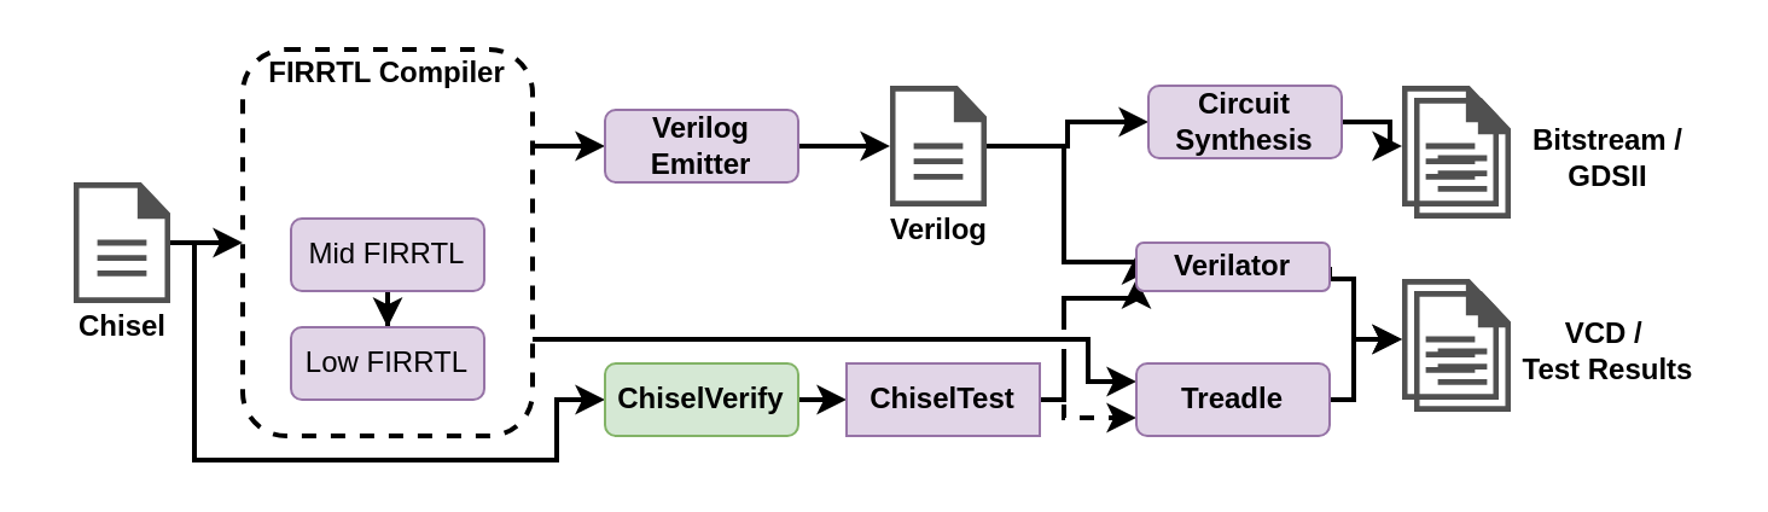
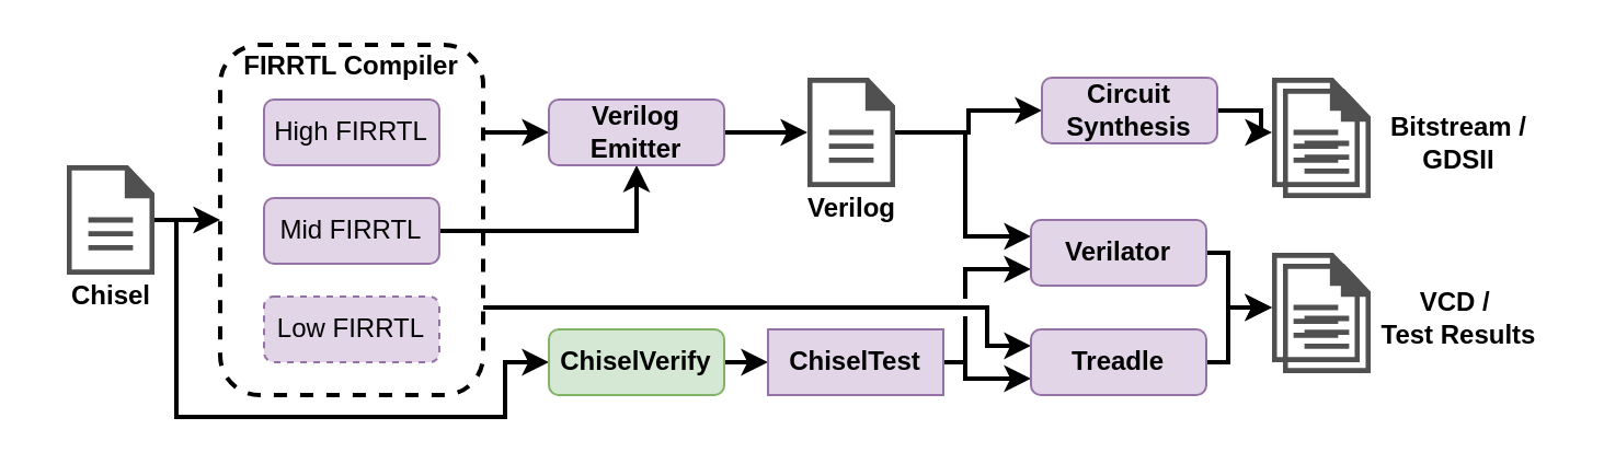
+ <mxCell id="7" value="High FIRRTL" style="rounded=1;whiteSpace=wrap;html=1;fillColor=#e1d5e7;strokeColor=#9673a6;" parent="1" vertex="1"><mxGeometry x="120" y="45" width="80" height="30" as="geometry" /></mxCell>
- <mxCell id="33" value="&lt;b&gt;Verilator&lt;/b&gt;" style="rounded=1;whiteSpace=wrap;html=1;fillColor=#e1d5e7;strokeColor=#9673a6;" parent="1" vertex="1"><mxGeometry x="470" y="100" width="80" height="20" as="geometry" /></mxCell>
+ <mxCell id="33" value="&lt;b&gt;Verilator&lt;/b&gt;" style="rounded=1;whiteSpace=wrap;html=1;fillColor=#e1d5e7;strokeColor=#9673a6;" parent="1" vertex="1"><mxGeometry x="470" y="100" width="80" height="30" as="geometry" /></mxCell>
- <mxCell id="9" value="" style="edgeStyle=orthogonalEdgeStyle;rounded=0;orthogonalLoop=1;jettySize=auto;html=1;strokeWidth=2;" parent="1" source="10" target="11" edge="1"><mxGeometry relative="1" as="geometry" /></mxCell>
+ <mxCell id="9" value="" style="edgeStyle=orthogonalEdgeStyle;rounded=0;orthogonalLoop=1;jettySize=auto;html=1;strokeWidth=2;" parent="1" source="10" target="20" edge="1"><mxGeometry relative="1" as="geometry" /></mxCell>
- <mxCell id="11" value="Low FIRRTL" style="rounded=1;whiteSpace=wrap;html=1;fillColor=#e1d5e7;strokeColor=#9673a6;" parent="1" vertex="1"><mxGeometry x="120" y="135" width="80" height="30" as="geometry" /></mxCell>
+ <mxCell id="11" value="Low FIRRTL" style="rounded=1;whiteSpace=wrap;html=1;fillColor=#e1d5e7;strokeColor=#9673a6;dashed=1;" parent="1" vertex="1"><mxGeometry x="120" y="135" width="80" height="30" as="geometry" /></mxCell>
- <mxCell id="17" style="edgeStyle=orthogonalEdgeStyle;rounded=0;jumpStyle=gap;orthogonalLoop=1;jettySize=auto;html=1;exitX=1;exitY=0.5;exitDx=0;exitDy=0;entryX=0;entryY=0.75;entryDx=0;entryDy=0;strokeWidth=2;dashed=1;" edge="1" parent="1" source="18" target="31"><mxGeometry relative="1" as="geometry"><Array as="points"><mxPoint x="440" y="165" /><mxPoint x="440" y="173" /></Array></mxGeometry></mxCell>
+ <mxCell id="17" style="edgeStyle=orthogonalEdgeStyle;rounded=0;jumpStyle=gap;orthogonalLoop=1;jettySize=auto;html=1;exitX=1;exitY=0.5;exitDx=0;exitDy=0;entryX=0;entryY=0.75;entryDx=0;entryDy=0;strokeWidth=2;" edge="1" parent="1" source="18" target="31"><mxGeometry relative="1" as="geometry"><Array as="points"><mxPoint x="440" y="165" /><mxPoint x="440" y="173" /></Array></mxGeometry></mxCell>
